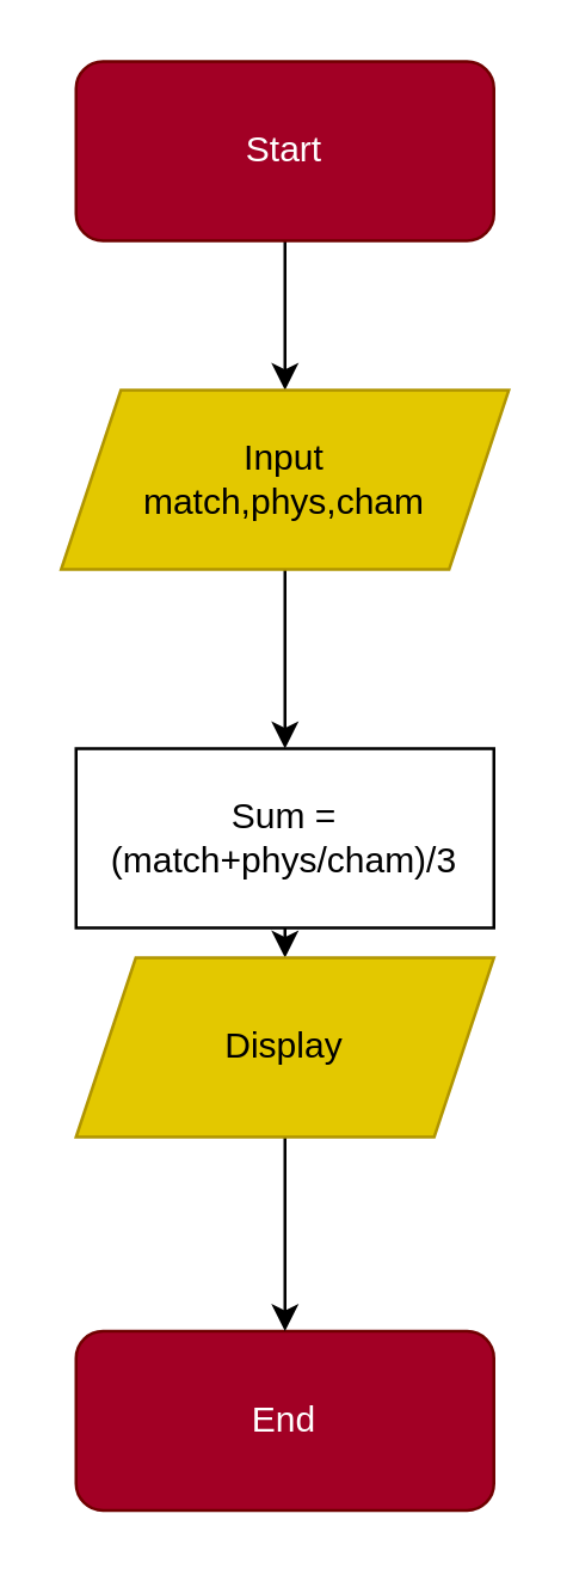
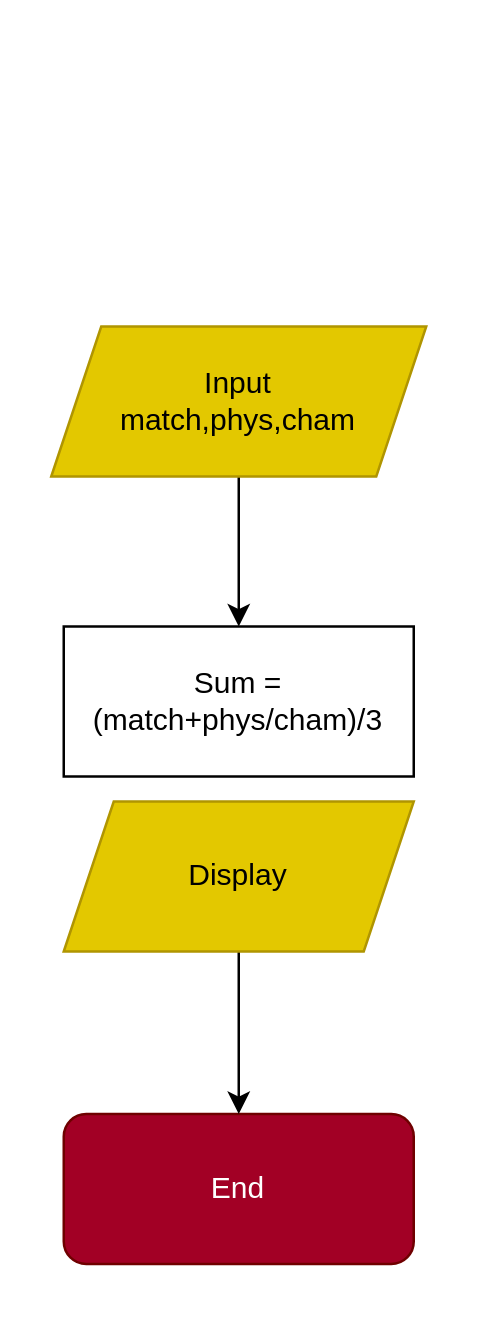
- <mxCell id="3" value="Start" style="rounded=1;whiteSpace=wrap;html=1;fillColor=#a20025;fontColor=#ffffff;strokeColor=#6F0000;" vertex="1" parent="1"><mxGeometry x="25" y="20" width="140" height="60" as="geometry" /></mxCell>
- <mxCell id="2" value="" style="edgeStyle=none;html=1;" edge="1" parent="1" source="3" target="8"><mxGeometry relative="1" as="geometry" /></mxCell>
- <mxCell id="5" value="" style="edgeStyle=none;html=1;" edge="1" parent="1" source="6" target="10"><mxGeometry relative="1" as="geometry" /></mxCell>
